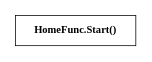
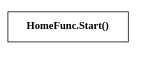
- <mxCell id="2" value="&lt;font face=&quot;Comic Sans MS&quot; style=&quot;font-size: 14px&quot;&gt;&lt;b&gt;HomeFunc.Start()&lt;/b&gt;&lt;/font&gt;" style="rounded=0;whiteSpace=wrap;html=1;" vertex="1" parent="1"><mxGeometry y="20" width="160" height="40" as="geometry" x="20" /></mxCell>
+ <mxCell id="2" value="&lt;font face=&quot;Comic Sans MS&quot; style=&quot;font-size: 14px&quot;&gt;&lt;b&gt;HomeFunc.Start()&lt;/b&gt;&lt;/font&gt;" style="rounded=0;whiteSpace=wrap;html=1;" vertex="1" parent="1"><mxGeometry x="10" y="15" width="160" height="40" as="geometry" /></mxCell>
